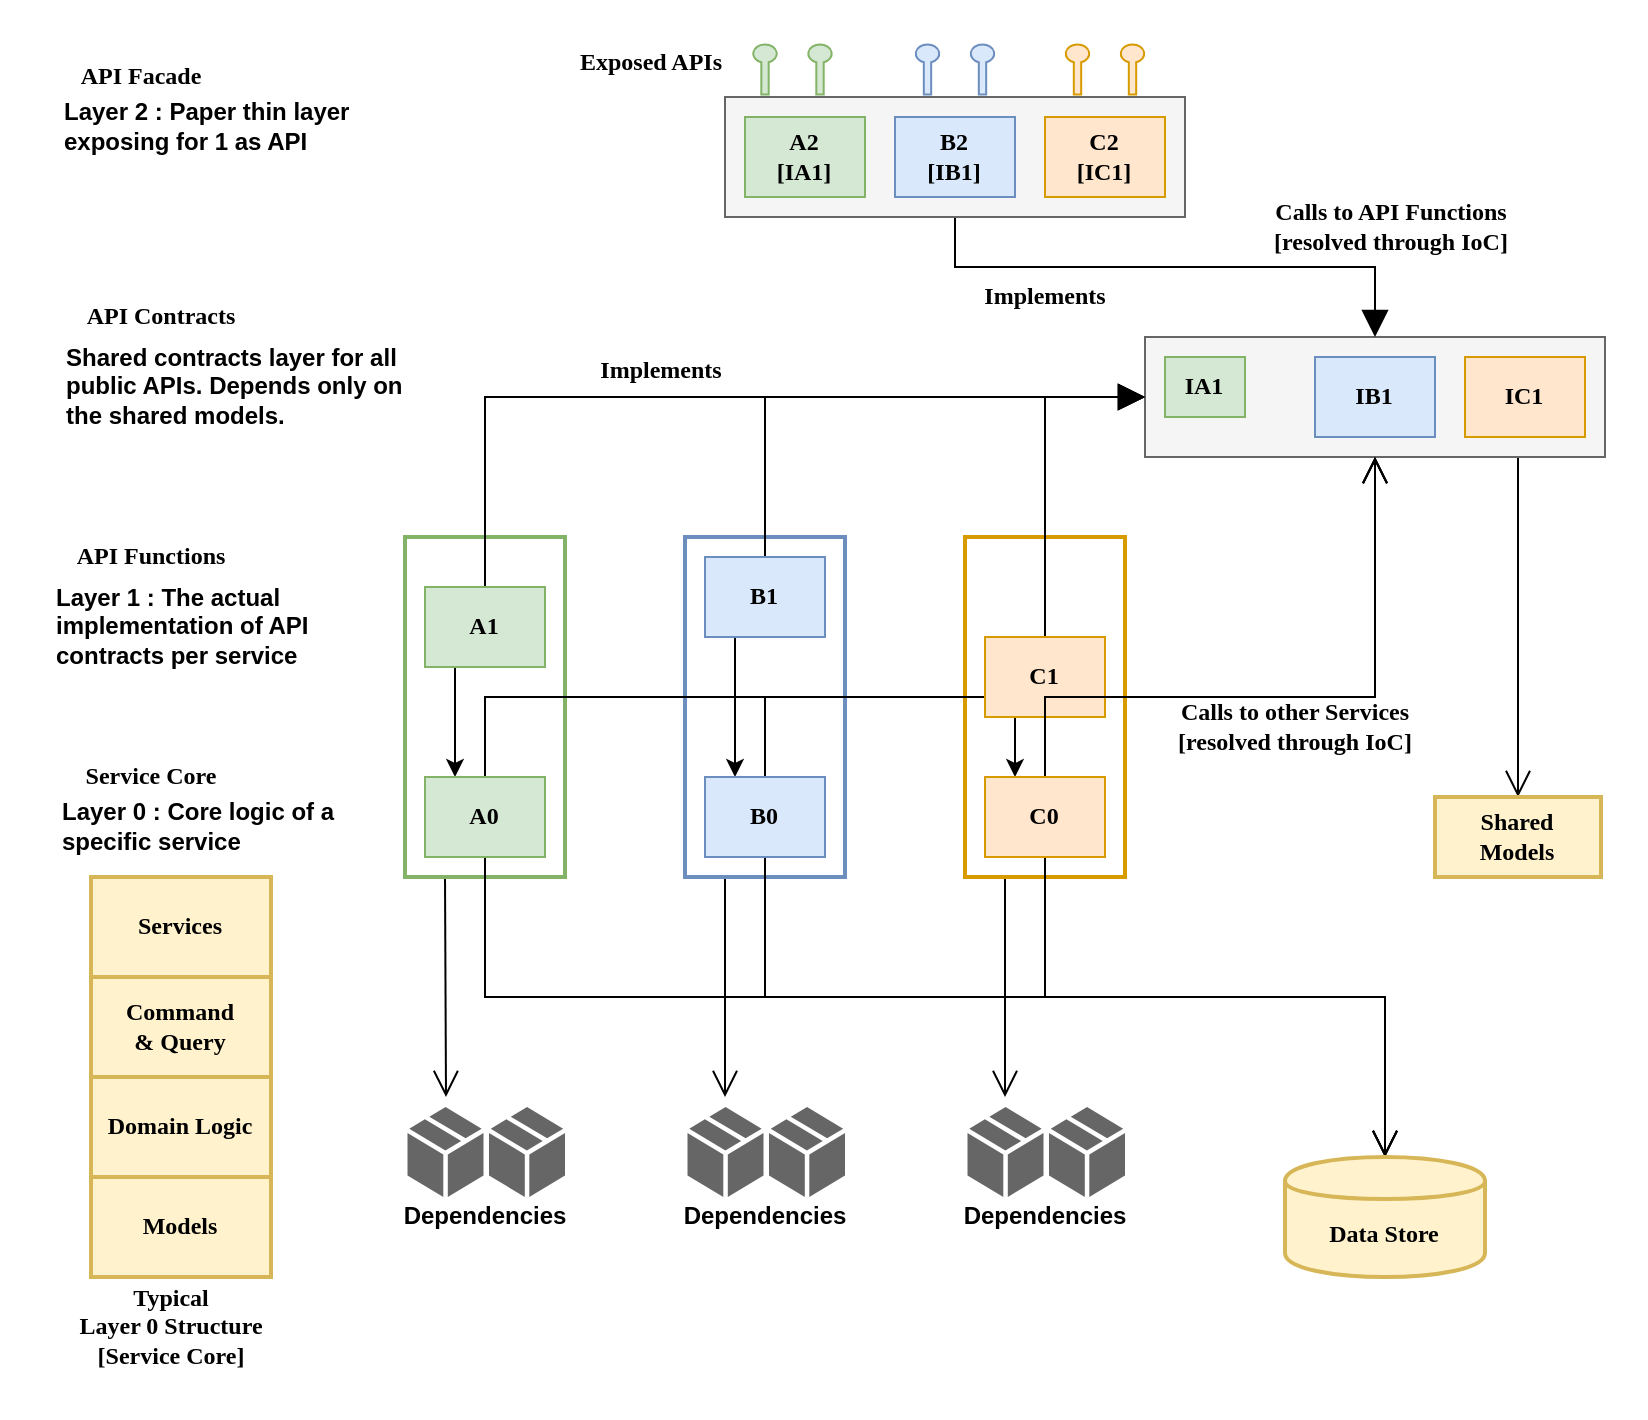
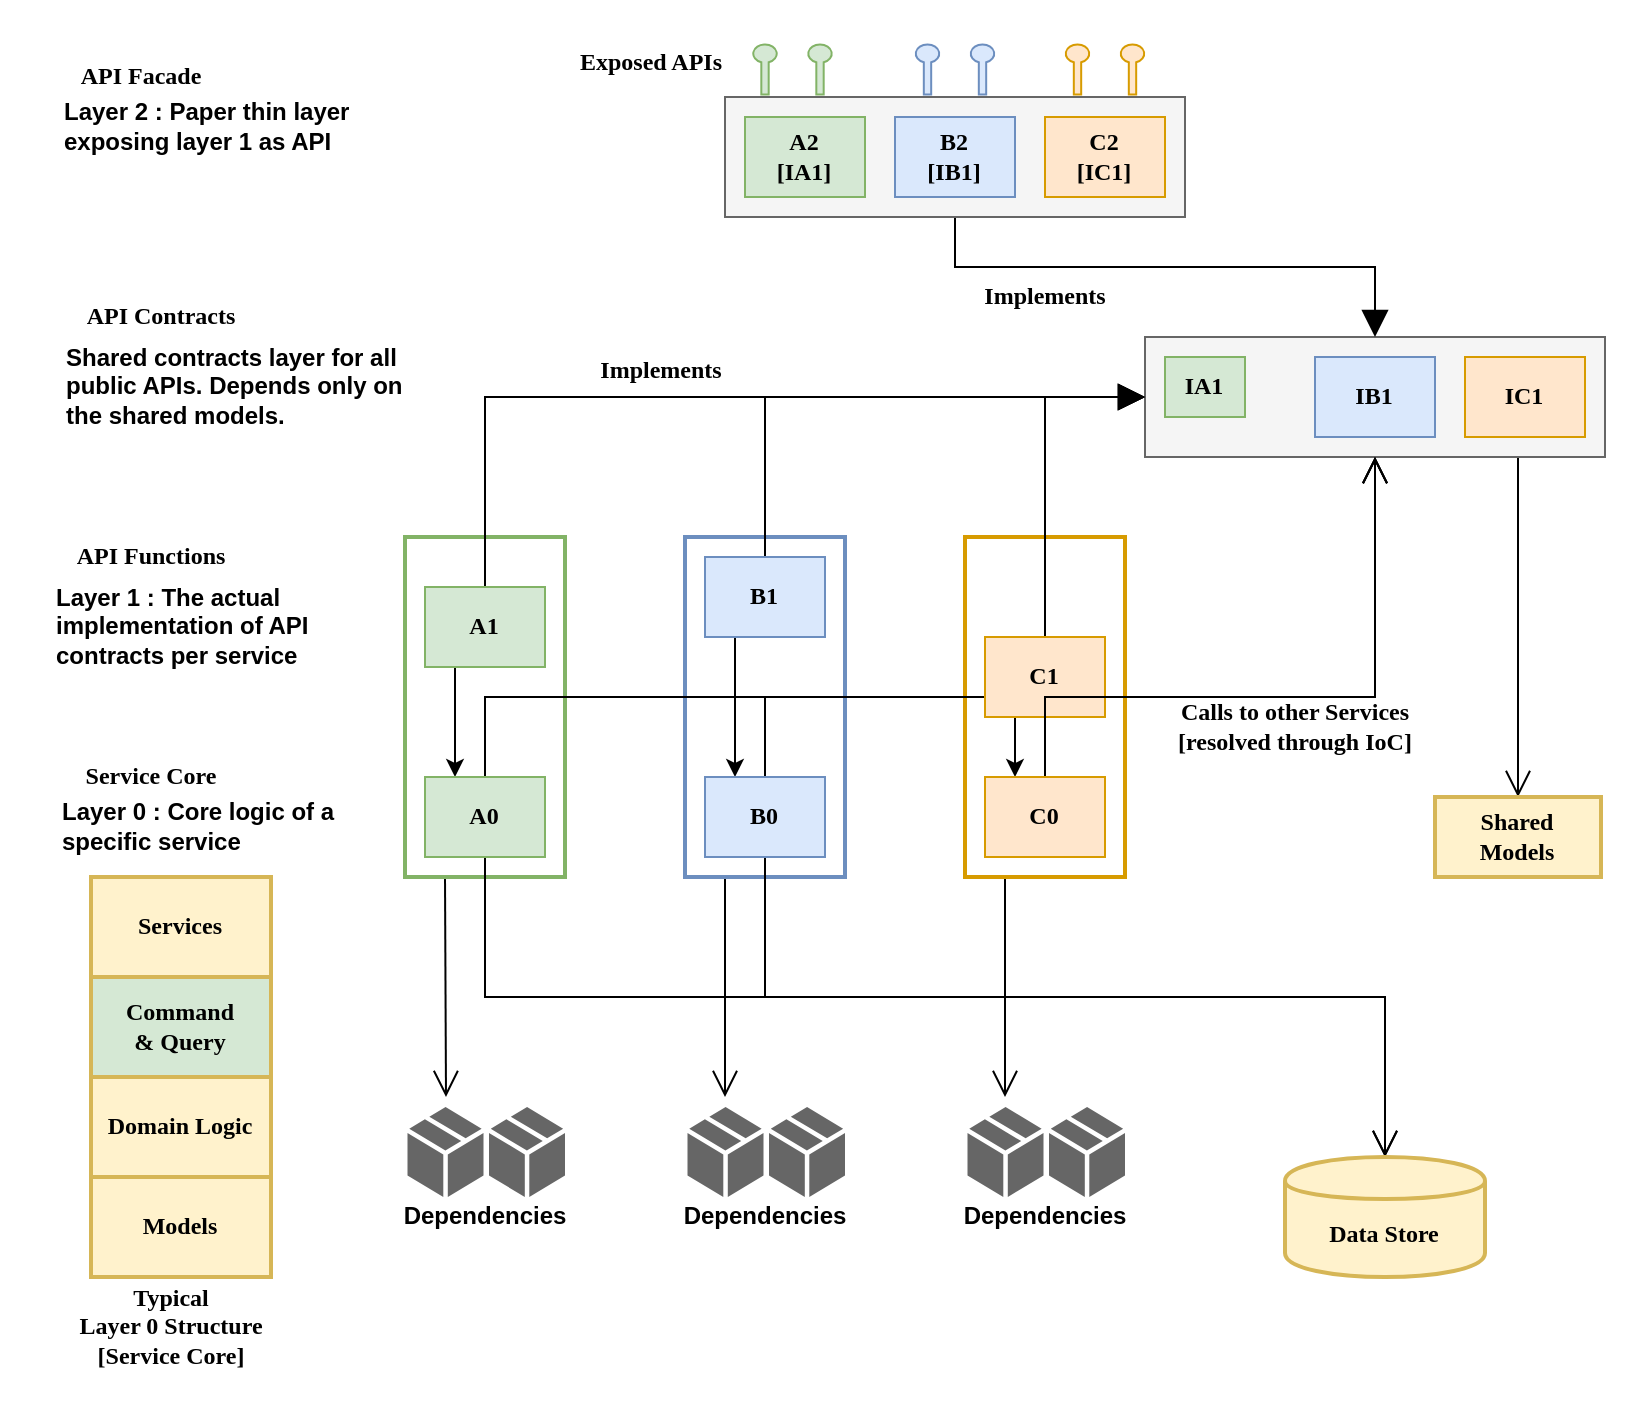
- <mxCell id="58" value="Layer 2 : Paper thin layer&lt;br&gt;exposing for 1 as API" style="text;html=1;align=left;verticalAlign=middle;resizable=0;points=[];autosize=1;fontStyle=1;shadow=0;" vertex="1" parent="1"><mxGeometry x="30" y="48" width="160" height="30" as="geometry" /></mxCell>
+ <mxCell id="58" value="Layer 2 : Paper thin layer&lt;br&gt;exposing layer 1 as API" style="text;html=1;align=left;verticalAlign=middle;resizable=0;points=[];autosize=1;fontStyle=1;shadow=0;" vertex="1" parent="1"><mxGeometry x="30" y="48" width="160" height="30" as="geometry" /></mxCell>
- <mxCell id="46" value="Calls to API Functions&lt;br&gt;[resolved through IoC]" style="text;html=1;align=center;verticalAlign=middle;resizable=0;points=[];autosize=1;fontFamily=Verdana;fontStyle=1;shadow=0;" vertex="1" parent="1"><mxGeometry x="610" y="98" width="170" height="30" as="geometry" /></mxCell>
- <mxCell id="34" style="edgeStyle=orthogonalEdgeStyle;rounded=0;comic=0;orthogonalLoop=1;jettySize=auto;html=1;exitX=0.5;exitY=1;exitDx=0;exitDy=0;entryX=0.5;entryY=0;entryDx=0;entryDy=0;endArrow=open;endFill=0;endSize=11;fontFamily=Verdana;shadow=0;" edge="1" parent="1" source="35" target="36"><mxGeometry relative="1" as="geometry" /></mxCell>
- <mxCell id="54" value="&lt;span&gt;Command&lt;/span&gt;&lt;br&gt;&lt;span&gt;&amp;amp; Query&lt;/span&gt;" style="rounded=0;whiteSpace=wrap;html=1;strokeWidth=2;fillColor=#fff2cc;fontFamily=Verdana;fontStyle=1;strokeColor=#d6b656;shadow=0;" vertex="1" parent="1"><mxGeometry x="45" y="488" width="90" height="50" as="geometry" /></mxCell>
+ <mxCell id="54" value="&lt;span&gt;Command&lt;/span&gt;&lt;br&gt;&lt;span&gt;&amp;amp; Query&lt;/span&gt;" style="rounded=0;whiteSpace=wrap;html=1;strokeWidth=2;fillColor=#d5e8d4;fontFamily=Verdana;fontStyle=1;strokeColor=#d6b656;shadow=0;" vertex="1" parent="1"><mxGeometry x="45" y="488" width="90" height="50" as="geometry" /></mxCell>
